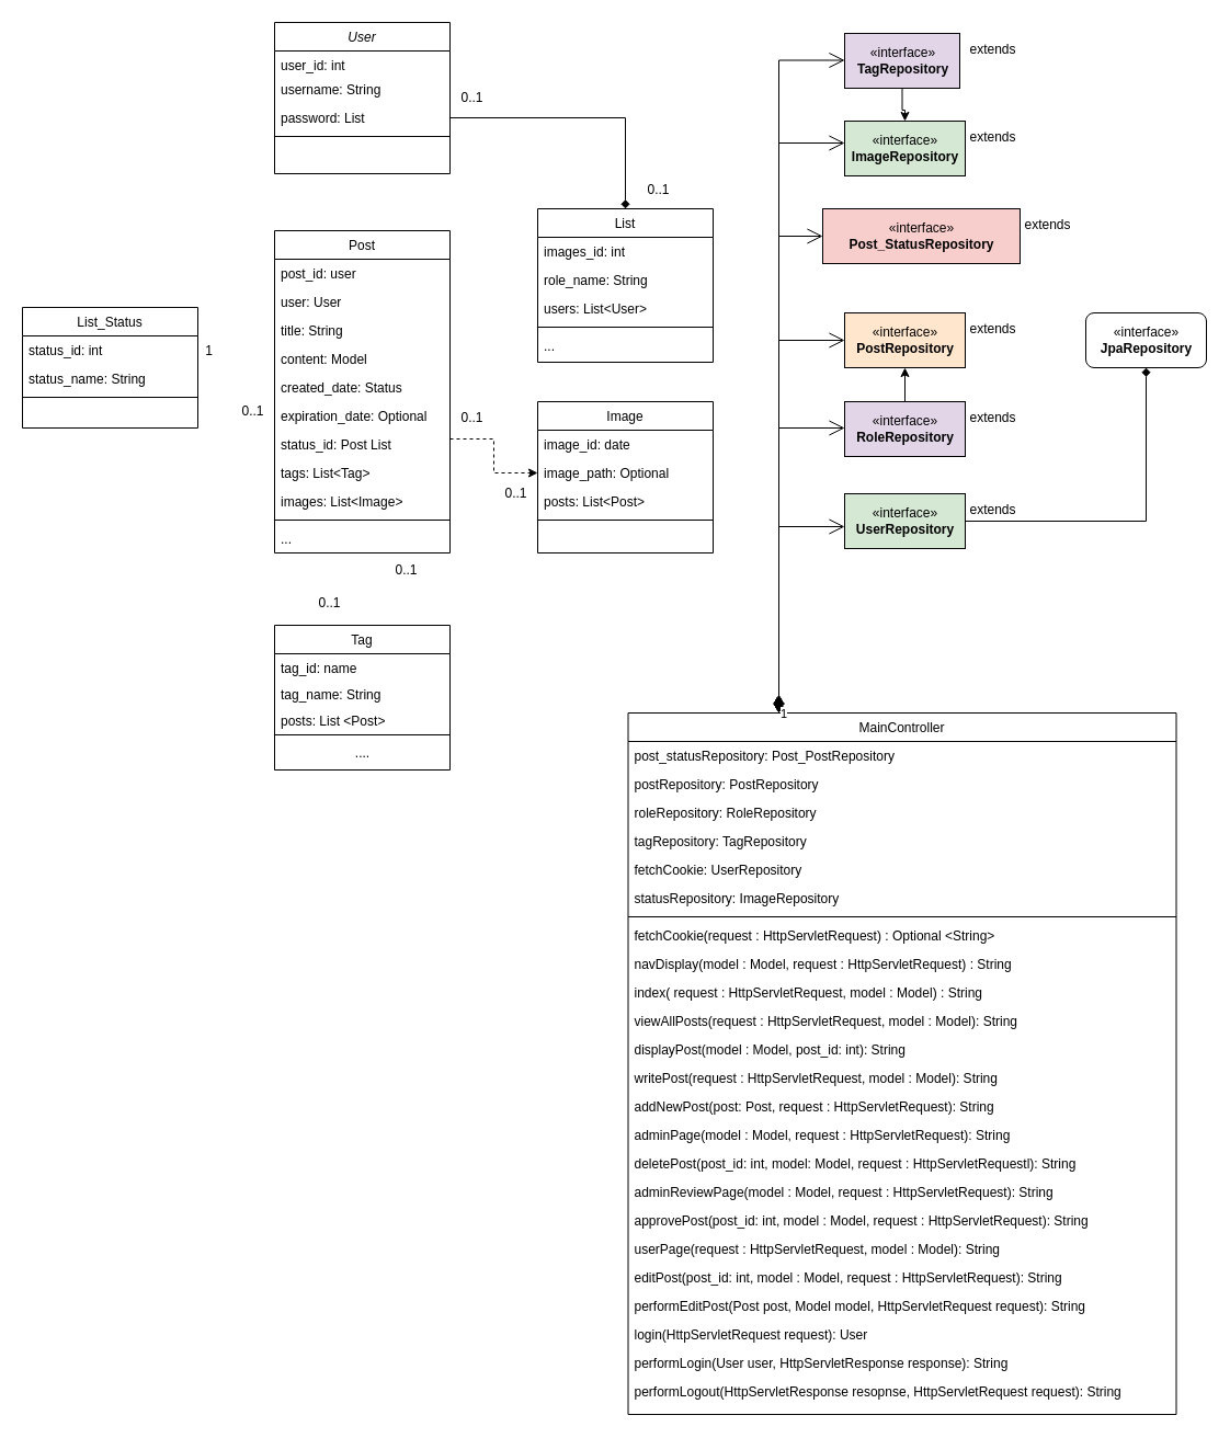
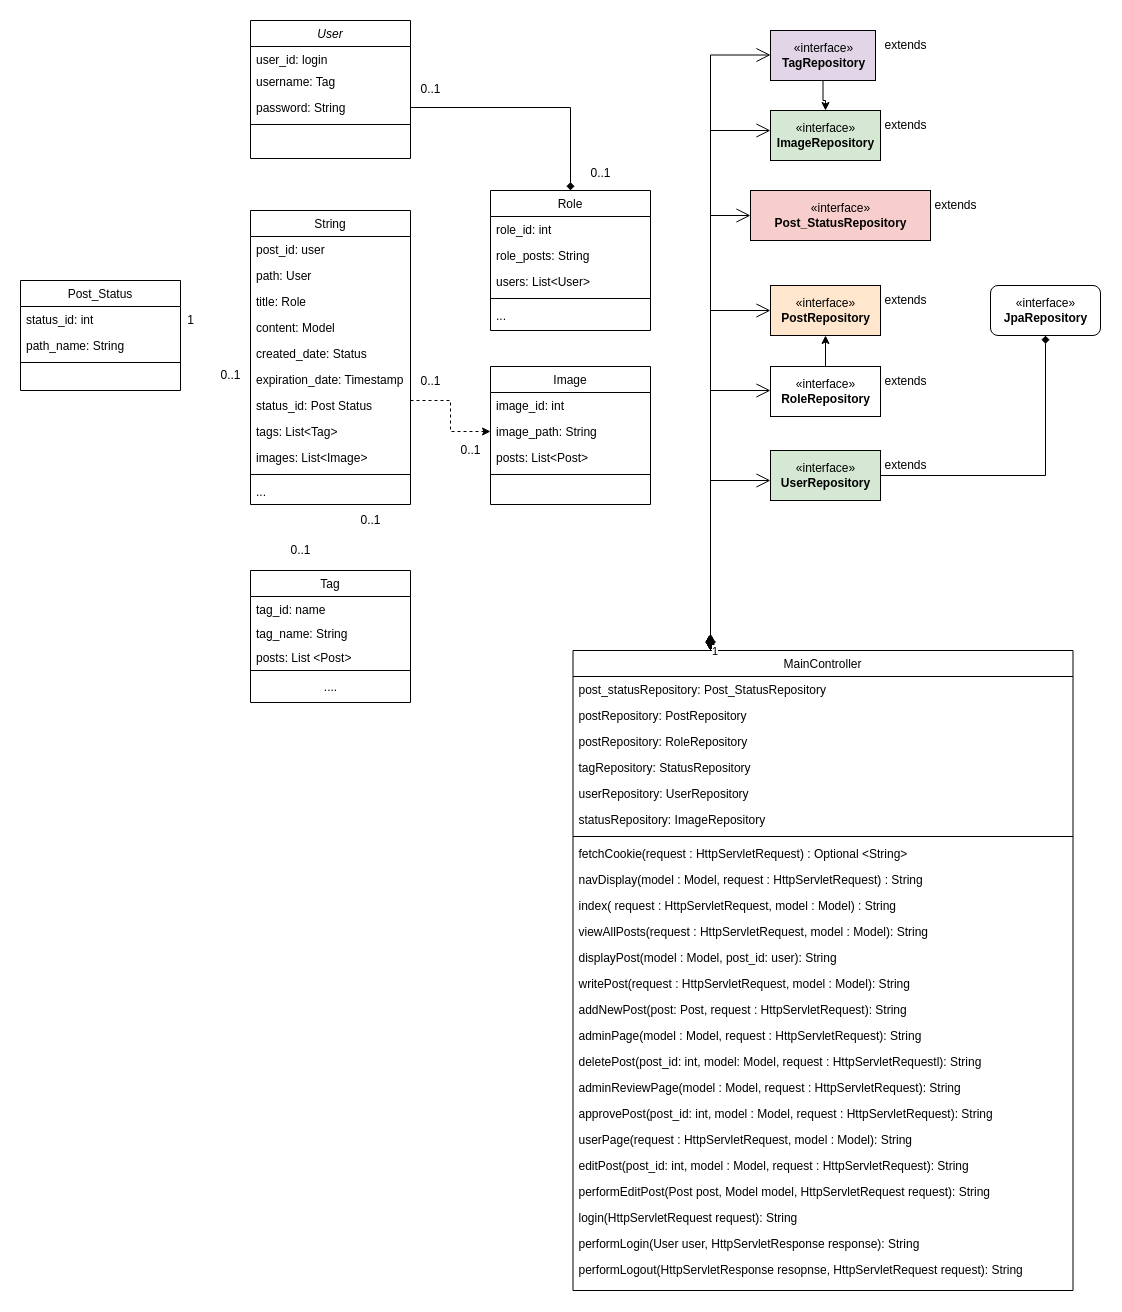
- <mxCell id="3" value="user_id: int" style="text;align=left;verticalAlign=top;spacingLeft=4;spacingRight=4;overflow=hidden;rotatable=0;points=[[0,0.5],[1,0.5]];portConstraint=eastwest;" vertex="1" parent="2"><mxGeometry y="26" width="160" height="22" as="geometry" /></mxCell>
+ <mxCell id="3" value="user_id: login" style="text;align=left;verticalAlign=top;spacingLeft=4;spacingRight=4;overflow=hidden;rotatable=0;points=[[0,0.5],[1,0.5]];portConstraint=eastwest;" vertex="1" parent="2"><mxGeometry y="26" width="160" height="22" as="geometry" /></mxCell>
- <mxCell id="4" value="username: String" style="text;align=left;verticalAlign=top;spacingLeft=4;spacingRight=4;overflow=hidden;rotatable=0;points=[[0,0.5],[1,0.5]];portConstraint=eastwest;rounded=0;shadow=0;html=0;" parent="2" vertex="1"><mxGeometry y="48" width="160" height="26" as="geometry" /></mxCell>
+ <mxCell id="4" value="username: Tag" style="text;align=left;verticalAlign=top;spacingLeft=4;spacingRight=4;overflow=hidden;rotatable=0;points=[[0,0.5],[1,0.5]];portConstraint=eastwest;rounded=0;shadow=0;html=0;" parent="2" vertex="1"><mxGeometry y="48" width="160" height="26" as="geometry" /></mxCell>
- <mxCell id="5" value="password: List" style="text;align=left;verticalAlign=top;spacingLeft=4;spacingRight=4;overflow=hidden;rotatable=0;points=[[0,0.5],[1,0.5]];portConstraint=eastwest;rounded=0;shadow=0;html=0;" parent="2" vertex="1"><mxGeometry y="74" width="160" height="26" as="geometry" /></mxCell>
+ <mxCell id="5" value="password: String" style="text;align=left;verticalAlign=top;spacingLeft=4;spacingRight=4;overflow=hidden;rotatable=0;points=[[0,0.5],[1,0.5]];portConstraint=eastwest;rounded=0;shadow=0;html=0;" parent="2" vertex="1"><mxGeometry y="74" width="160" height="26" as="geometry" /></mxCell>
- <mxCell id="30" value="List" style="swimlane;fontStyle=0;align=center;verticalAlign=top;childLayout=stackLayout;horizontal=1;startSize=26;horizontalStack=0;resizeParent=1;resizeLast=0;collapsible=1;marginBottom=0;rounded=0;shadow=0;strokeWidth=1;" vertex="1" parent="1"><mxGeometry x="490" y="190" width="160" height="140" as="geometry"><mxRectangle x="130" y="380" width="160" height="26" as="alternateBounds" /></mxGeometry></mxCell>
+ <mxCell id="30" value="Role" style="swimlane;fontStyle=0;align=center;verticalAlign=top;childLayout=stackLayout;horizontal=1;startSize=26;horizontalStack=0;resizeParent=1;resizeLast=0;collapsible=1;marginBottom=0;rounded=0;shadow=0;strokeWidth=1;" vertex="1" parent="1"><mxGeometry x="490" y="190" width="160" height="140" as="geometry"><mxRectangle x="130" y="380" width="160" height="26" as="alternateBounds" /></mxGeometry></mxCell>
- <mxCell id="8" value="Post" style="swimlane;fontStyle=0;align=center;verticalAlign=top;childLayout=stackLayout;horizontal=1;startSize=26;horizontalStack=0;resizeParent=1;resizeLast=0;collapsible=1;marginBottom=0;rounded=0;shadow=0;strokeWidth=1;" parent="1" vertex="1"><mxGeometry x="250" y="210" width="160" height="294" as="geometry"><mxRectangle x="130" y="380" width="160" height="26" as="alternateBounds" /></mxGeometry></mxCell>
+ <mxCell id="8" value="String" style="swimlane;fontStyle=0;align=center;verticalAlign=top;childLayout=stackLayout;horizontal=1;startSize=26;horizontalStack=0;resizeParent=1;resizeLast=0;collapsible=1;marginBottom=0;rounded=0;shadow=0;strokeWidth=1;" parent="1" vertex="1"><mxGeometry x="250" y="210" width="160" height="294" as="geometry"><mxRectangle x="130" y="380" width="160" height="26" as="alternateBounds" /></mxGeometry></mxCell>
- <mxCell id="31" value="images_id: int" style="text;align=left;verticalAlign=top;spacingLeft=4;spacingRight=4;overflow=hidden;rotatable=0;points=[[0,0.5],[1,0.5]];portConstraint=eastwest;" vertex="1" parent="30"><mxGeometry y="26" width="160" height="26" as="geometry" /></mxCell>
+ <mxCell id="31" value="role_id: int" style="text;align=left;verticalAlign=top;spacingLeft=4;spacingRight=4;overflow=hidden;rotatable=0;points=[[0,0.5],[1,0.5]];portConstraint=eastwest;" vertex="1" parent="30"><mxGeometry y="26" width="160" height="26" as="geometry" /></mxCell>
- <mxCell id="32" value="role_name: String" style="text;align=left;verticalAlign=top;spacingLeft=4;spacingRight=4;overflow=hidden;rotatable=0;points=[[0,0.5],[1,0.5]];portConstraint=eastwest;" vertex="1" parent="30"><mxGeometry y="52" width="160" height="26" as="geometry" /></mxCell>
+ <mxCell id="32" value="role_posts: String" style="text;align=left;verticalAlign=top;spacingLeft=4;spacingRight=4;overflow=hidden;rotatable=0;points=[[0,0.5],[1,0.5]];portConstraint=eastwest;" vertex="1" parent="30"><mxGeometry y="52" width="160" height="26" as="geometry" /></mxCell>
- <mxCell id="10" value="user: User" style="text;align=left;verticalAlign=top;spacingLeft=4;spacingRight=4;overflow=hidden;rotatable=0;points=[[0,0.5],[1,0.5]];portConstraint=eastwest;rounded=0;shadow=0;html=0;" parent="8" vertex="1"><mxGeometry y="52" width="160" height="26" as="geometry" /></mxCell>
+ <mxCell id="10" value="path: User" style="text;align=left;verticalAlign=top;spacingLeft=4;spacingRight=4;overflow=hidden;rotatable=0;points=[[0,0.5],[1,0.5]];portConstraint=eastwest;rounded=0;shadow=0;html=0;" parent="8" vertex="1"><mxGeometry y="52" width="160" height="26" as="geometry" /></mxCell>
- <mxCell id="26" value="List_Status" style="swimlane;fontStyle=0;align=center;verticalAlign=top;childLayout=stackLayout;horizontal=1;startSize=26;horizontalStack=0;resizeParent=1;resizeLast=0;collapsible=1;marginBottom=0;rounded=0;shadow=0;strokeWidth=1;" parent="1" vertex="1"><mxGeometry x="20" y="280" width="160" height="110" as="geometry"><mxRectangle x="550" y="140" width="160" height="26" as="alternateBounds" /></mxGeometry></mxCell>
+ <mxCell id="26" value="Post_Status" style="swimlane;fontStyle=0;align=center;verticalAlign=top;childLayout=stackLayout;horizontal=1;startSize=26;horizontalStack=0;resizeParent=1;resizeLast=0;collapsible=1;marginBottom=0;rounded=0;shadow=0;strokeWidth=1;" parent="1" vertex="1"><mxGeometry x="20" y="280" width="160" height="110" as="geometry"><mxRectangle x="550" y="140" width="160" height="26" as="alternateBounds" /></mxGeometry></mxCell>
- <mxCell id="11" value="title: String" style="text;align=left;verticalAlign=top;spacingLeft=4;spacingRight=4;overflow=hidden;rotatable=0;points=[[0,0.5],[1,0.5]];portConstraint=eastwest;rounded=0;shadow=0;html=0;" vertex="1" parent="8"><mxGeometry y="78" width="160" height="26" as="geometry" /></mxCell>
+ <mxCell id="11" value="title: Role" style="text;align=left;verticalAlign=top;spacingLeft=4;spacingRight=4;overflow=hidden;rotatable=0;points=[[0,0.5],[1,0.5]];portConstraint=eastwest;rounded=0;shadow=0;html=0;" vertex="1" parent="8"><mxGeometry y="78" width="160" height="26" as="geometry" /></mxCell>
- <mxCell id="28" value="status_name: String" style="text;align=left;verticalAlign=top;spacingLeft=4;spacingRight=4;overflow=hidden;rotatable=0;points=[[0,0.5],[1,0.5]];portConstraint=eastwest;rounded=0;shadow=0;html=0;" parent="26" vertex="1"><mxGeometry y="52" width="160" height="26" as="geometry" /></mxCell>
+ <mxCell id="28" value="path_name: String" style="text;align=left;verticalAlign=top;spacingLeft=4;spacingRight=4;overflow=hidden;rotatable=0;points=[[0,0.5],[1,0.5]];portConstraint=eastwest;rounded=0;shadow=0;html=0;" parent="26" vertex="1"><mxGeometry y="52" width="160" height="26" as="geometry" /></mxCell>
- <mxCell id="14" value="expiration_date: Optional" style="text;align=left;verticalAlign=top;spacingLeft=4;spacingRight=4;overflow=hidden;rotatable=0;points=[[0,0.5],[1,0.5]];portConstraint=eastwest;rounded=0;shadow=0;html=0;" vertex="1" parent="8"><mxGeometry y="156" width="160" height="26" as="geometry" /></mxCell>
+ <mxCell id="14" value="expiration_date: Timestamp" style="text;align=left;verticalAlign=top;spacingLeft=4;spacingRight=4;overflow=hidden;rotatable=0;points=[[0,0.5],[1,0.5]];portConstraint=eastwest;rounded=0;shadow=0;html=0;" vertex="1" parent="8"><mxGeometry y="156" width="160" height="26" as="geometry" /></mxCell>
- <mxCell id="57" value="«interface»&lt;br&gt;&lt;b&gt;RoleRepository&lt;/b&gt;" style="html=1;fillColor=#e1d5e7;" vertex="1" parent="1"><mxGeometry x="770" y="366" width="110" height="50" as="geometry" /></mxCell>
+ <mxCell id="57" value="«interface»&lt;br&gt;&lt;b&gt;RoleRepository&lt;/b&gt;" style="html=1;" vertex="1" parent="1"><mxGeometry x="770" y="366" width="110" height="50" as="geometry" /></mxCell>
- <mxCell id="15" value="status_id: Post List" style="text;align=left;verticalAlign=top;spacingLeft=4;spacingRight=4;overflow=hidden;rotatable=0;points=[[0,0.5],[1,0.5]];portConstraint=eastwest;rounded=0;shadow=0;html=0;" vertex="1" parent="8"><mxGeometry y="182" width="160" height="26" as="geometry" /></mxCell>
+ <mxCell id="15" value="status_id: Post Status" style="text;align=left;verticalAlign=top;spacingLeft=4;spacingRight=4;overflow=hidden;rotatable=0;points=[[0,0.5],[1,0.5]];portConstraint=eastwest;rounded=0;shadow=0;html=0;" vertex="1" parent="8"><mxGeometry y="182" width="160" height="26" as="geometry" /></mxCell>
- <mxCell id="37" value="image_id: date" style="text;align=left;verticalAlign=top;spacingLeft=4;spacingRight=4;overflow=hidden;rotatable=0;points=[[0,0.5],[1,0.5]];portConstraint=eastwest;" vertex="1" parent="36"><mxGeometry y="26" width="160" height="26" as="geometry" /></mxCell>
+ <mxCell id="37" value="image_id: int" style="text;align=left;verticalAlign=top;spacingLeft=4;spacingRight=4;overflow=hidden;rotatable=0;points=[[0,0.5],[1,0.5]];portConstraint=eastwest;" vertex="1" parent="36"><mxGeometry y="26" width="160" height="26" as="geometry" /></mxCell>
- <mxCell id="38" value="image_path: Optional&#10;" style="text;align=left;verticalAlign=top;spacingLeft=4;spacingRight=4;overflow=hidden;rotatable=0;points=[[0,0.5],[1,0.5]];portConstraint=eastwest;rounded=0;shadow=0;html=0;" vertex="1" parent="36"><mxGeometry y="52" width="160" height="26" as="geometry" /></mxCell>
+ <mxCell id="38" value="image_path: String&#10;" style="text;align=left;verticalAlign=top;spacingLeft=4;spacingRight=4;overflow=hidden;rotatable=0;points=[[0,0.5],[1,0.5]];portConstraint=eastwest;rounded=0;shadow=0;html=0;" vertex="1" parent="36"><mxGeometry y="52" width="160" height="26" as="geometry" /></mxCell>
- <mxCell id="66" value="post_statusRepository: Post_PostRepository" style="text;align=left;verticalAlign=top;spacingLeft=4;spacingRight=4;overflow=hidden;rotatable=0;points=[[0,0.5],[1,0.5]];portConstraint=eastwest;" vertex="1" parent="65"><mxGeometry y="26" width="500" height="26" as="geometry" /></mxCell>
+ <mxCell id="66" value="post_statusRepository: Post_StatusRepository" style="text;align=left;verticalAlign=top;spacingLeft=4;spacingRight=4;overflow=hidden;rotatable=0;points=[[0,0.5],[1,0.5]];portConstraint=eastwest;" vertex="1" parent="65"><mxGeometry y="26" width="500" height="26" as="geometry" /></mxCell>
- <mxCell id="68" value="roleRepository: RoleRepository" style="text;align=left;verticalAlign=top;spacingLeft=4;spacingRight=4;overflow=hidden;rotatable=0;points=[[0,0.5],[1,0.5]];portConstraint=eastwest;" vertex="1" parent="65"><mxGeometry y="78" width="500" height="26" as="geometry" /></mxCell>
+ <mxCell id="68" value="postRepository: RoleRepository" style="text;align=left;verticalAlign=top;spacingLeft=4;spacingRight=4;overflow=hidden;rotatable=0;points=[[0,0.5],[1,0.5]];portConstraint=eastwest;" vertex="1" parent="65"><mxGeometry y="78" width="500" height="26" as="geometry" /></mxCell>
- <mxCell id="69" value="tagRepository: TagRepository" style="text;align=left;verticalAlign=top;spacingLeft=4;spacingRight=4;overflow=hidden;rotatable=0;points=[[0,0.5],[1,0.5]];portConstraint=eastwest;" vertex="1" parent="65"><mxGeometry y="104" width="500" height="26" as="geometry" /></mxCell>
+ <mxCell id="69" value="tagRepository: StatusRepository" style="text;align=left;verticalAlign=top;spacingLeft=4;spacingRight=4;overflow=hidden;rotatable=0;points=[[0,0.5],[1,0.5]];portConstraint=eastwest;" vertex="1" parent="65"><mxGeometry y="104" width="500" height="26" as="geometry" /></mxCell>
- <mxCell id="70" value="fetchCookie: UserRepository" style="text;align=left;verticalAlign=top;spacingLeft=4;spacingRight=4;overflow=hidden;rotatable=0;points=[[0,0.5],[1,0.5]];portConstraint=eastwest;" vertex="1" parent="65"><mxGeometry y="130" width="500" height="26" as="geometry" /></mxCell>
+ <mxCell id="70" value="userRepository: UserRepository" style="text;align=left;verticalAlign=top;spacingLeft=4;spacingRight=4;overflow=hidden;rotatable=0;points=[[0,0.5],[1,0.5]];portConstraint=eastwest;" vertex="1" parent="65"><mxGeometry y="130" width="500" height="26" as="geometry" /></mxCell>
- <mxCell id="77" value="displayPost(model : Model, post_id: int): String" style="text;align=left;verticalAlign=top;spacingLeft=4;spacingRight=4;overflow=hidden;rotatable=0;points=[[0,0.5],[1,0.5]];portConstraint=eastwest;" vertex="1" parent="65"><mxGeometry y="294" width="500" height="26" as="geometry" /></mxCell>
+ <mxCell id="77" value="displayPost(model : Model, post_id: user): String" style="text;align=left;verticalAlign=top;spacingLeft=4;spacingRight=4;overflow=hidden;rotatable=0;points=[[0,0.5],[1,0.5]];portConstraint=eastwest;" vertex="1" parent="65"><mxGeometry y="294" width="500" height="26" as="geometry" /></mxCell>
- <mxCell id="87" value="login(HttpServletRequest request): User" style="text;align=left;verticalAlign=top;spacingLeft=4;spacingRight=4;overflow=hidden;rotatable=0;points=[[0,0.5],[1,0.5]];portConstraint=eastwest;" vertex="1" parent="65"><mxGeometry y="554" width="500" height="26" as="geometry" /></mxCell>
+ <mxCell id="87" value="login(HttpServletRequest request): String" style="text;align=left;verticalAlign=top;spacingLeft=4;spacingRight=4;overflow=hidden;rotatable=0;points=[[0,0.5],[1,0.5]];portConstraint=eastwest;" vertex="1" parent="65"><mxGeometry y="554" width="500" height="26" as="geometry" /></mxCell>
